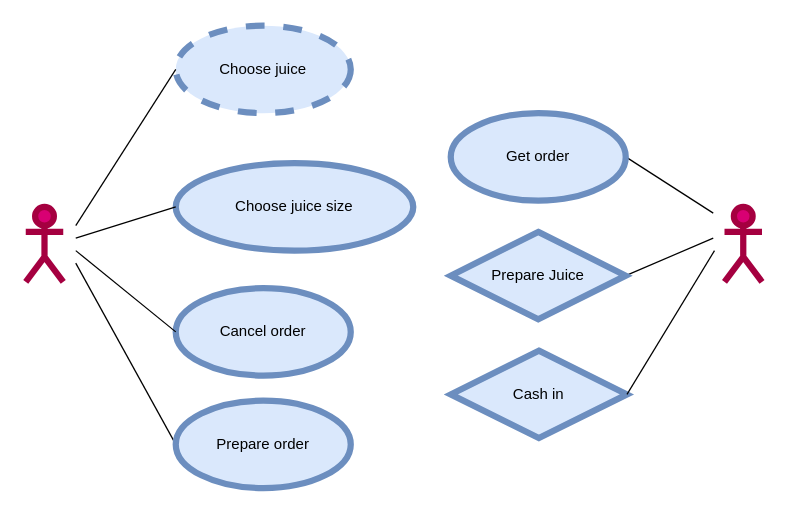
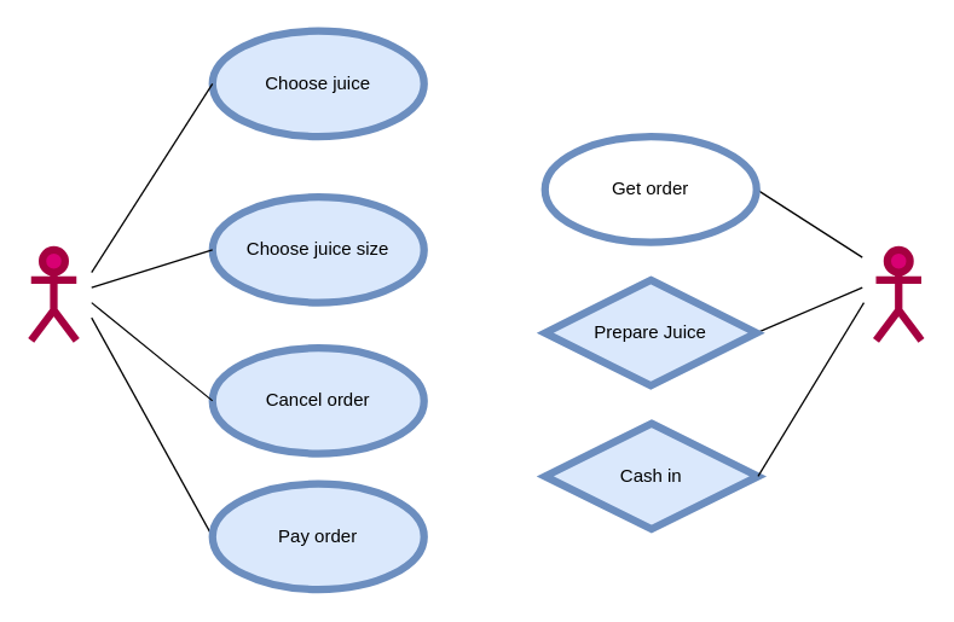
- <mxCell id="11" value="Choose juice" style="ellipse;whiteSpace=wrap;html=1;fillColor=#dae8fc;strokeColor=#6c8ebf;strokeWidth=5;dashed=1;" vertex="1" parent="1"><mxGeometry x="140" y="20" width="140" height="70" as="geometry" /></mxCell>
+ <mxCell id="11" value="Choose juice" style="ellipse;whiteSpace=wrap;html=1;fillColor=#dae8fc;strokeColor=#6c8ebf;strokeWidth=5;" vertex="1" parent="1"><mxGeometry x="140" y="20" width="140" height="70" as="geometry" /></mxCell>
- <mxCell id="7" value="Get order" style="ellipse;whiteSpace=wrap;html=1;fillColor=#dae8fc;strokeColor=#6c8ebf;strokeWidth=5;" vertex="1" parent="1"><mxGeometry x="360" y="90" width="140" height="70" as="geometry" /></mxCell>
+ <mxCell id="7" value="Get order" style="ellipse;whiteSpace=wrap;html=1;fillColor=#ffffff;strokeColor=#6c8ebf;strokeWidth=5;" vertex="1" parent="1"><mxGeometry x="360" y="90" width="140" height="70" as="geometry" /></mxCell>
- <mxCell id="12" value="Choose juice size" style="ellipse;whiteSpace=wrap;html=1;fillColor=#dae8fc;strokeColor=#6c8ebf;strokeWidth=5;" vertex="1" parent="1"><mxGeometry x="140" y="130" width="190" height="70" as="geometry" /></mxCell>
+ <mxCell id="12" value="Choose juice size" style="ellipse;whiteSpace=wrap;html=1;fillColor=#dae8fc;strokeColor=#6c8ebf;strokeWidth=5;" vertex="1" parent="1"><mxGeometry x="140" y="130" width="140" height="70" as="geometry" /></mxCell>
- <mxCell id="4" value="Prepare order" style="ellipse;whiteSpace=wrap;html=1;fillColor=#dae8fc;strokeColor=#6c8ebf;strokeWidth=5;" vertex="1" parent="1"><mxGeometry x="140" y="320" width="140" height="70" as="geometry" /></mxCell>
+ <mxCell id="4" value="Pay order" style="ellipse;whiteSpace=wrap;html=1;fillColor=#dae8fc;strokeColor=#6c8ebf;strokeWidth=5;" vertex="1" parent="1"><mxGeometry x="140" y="320" width="140" height="70" as="geometry" /></mxCell>
